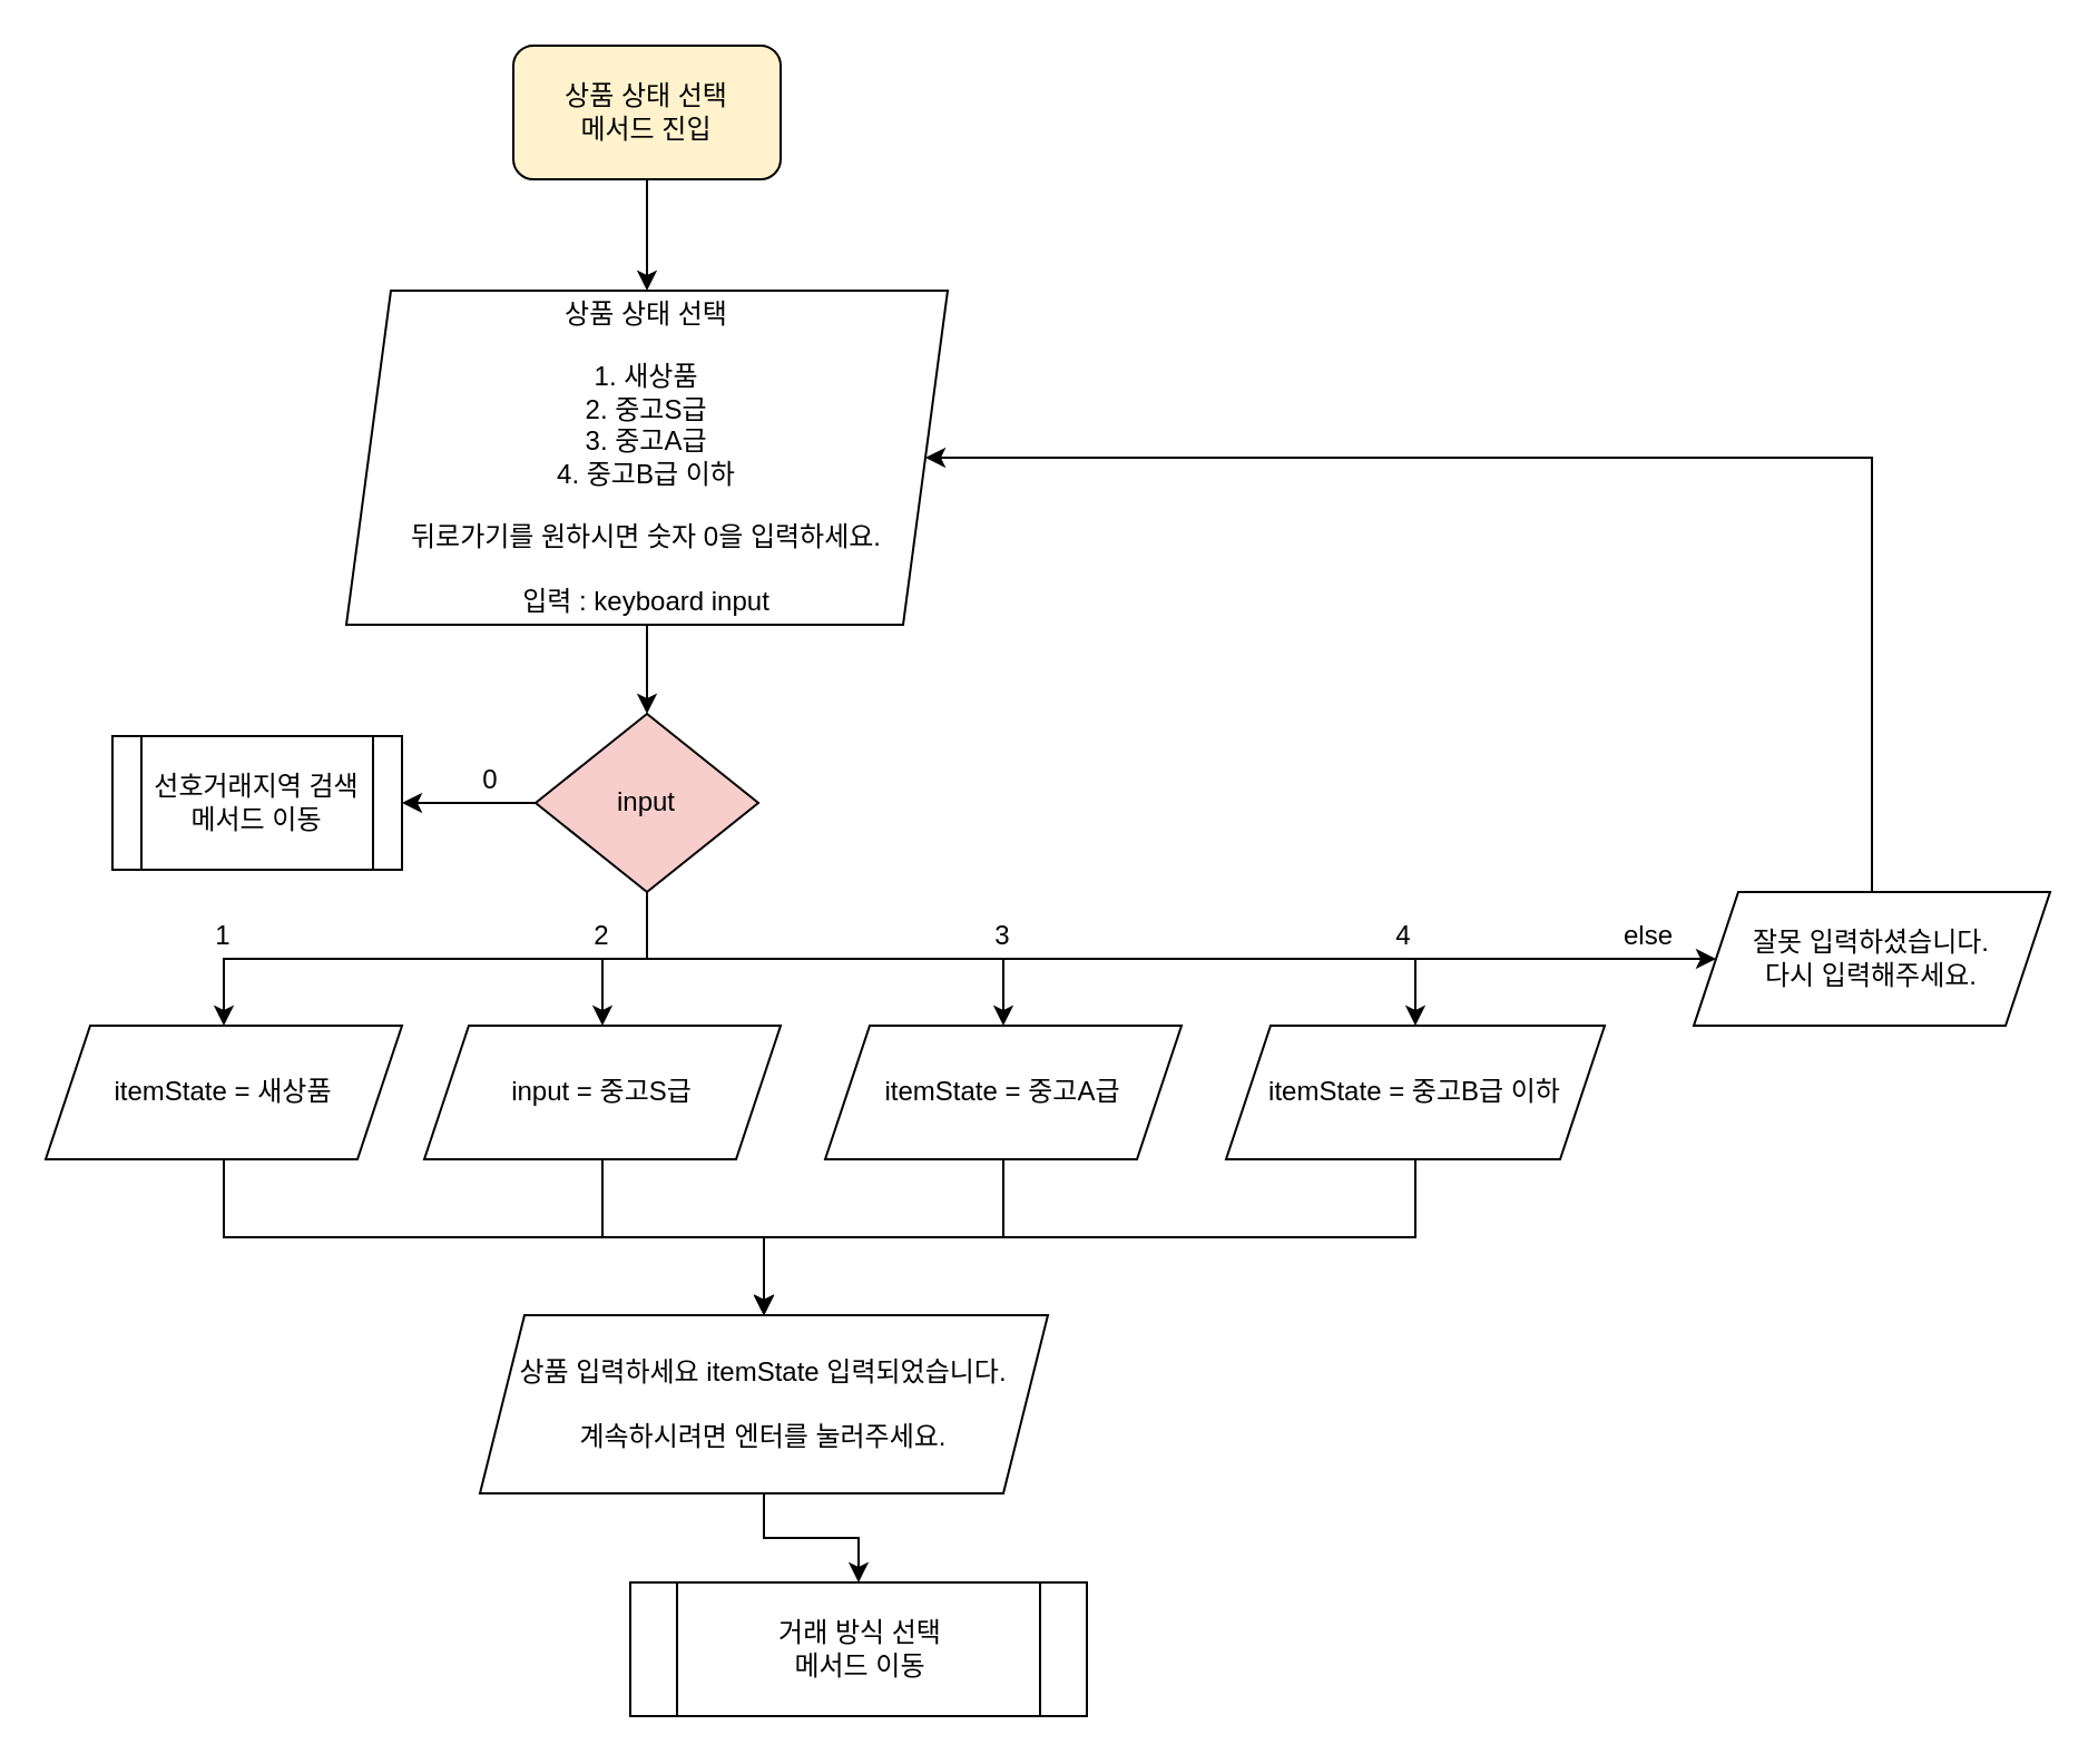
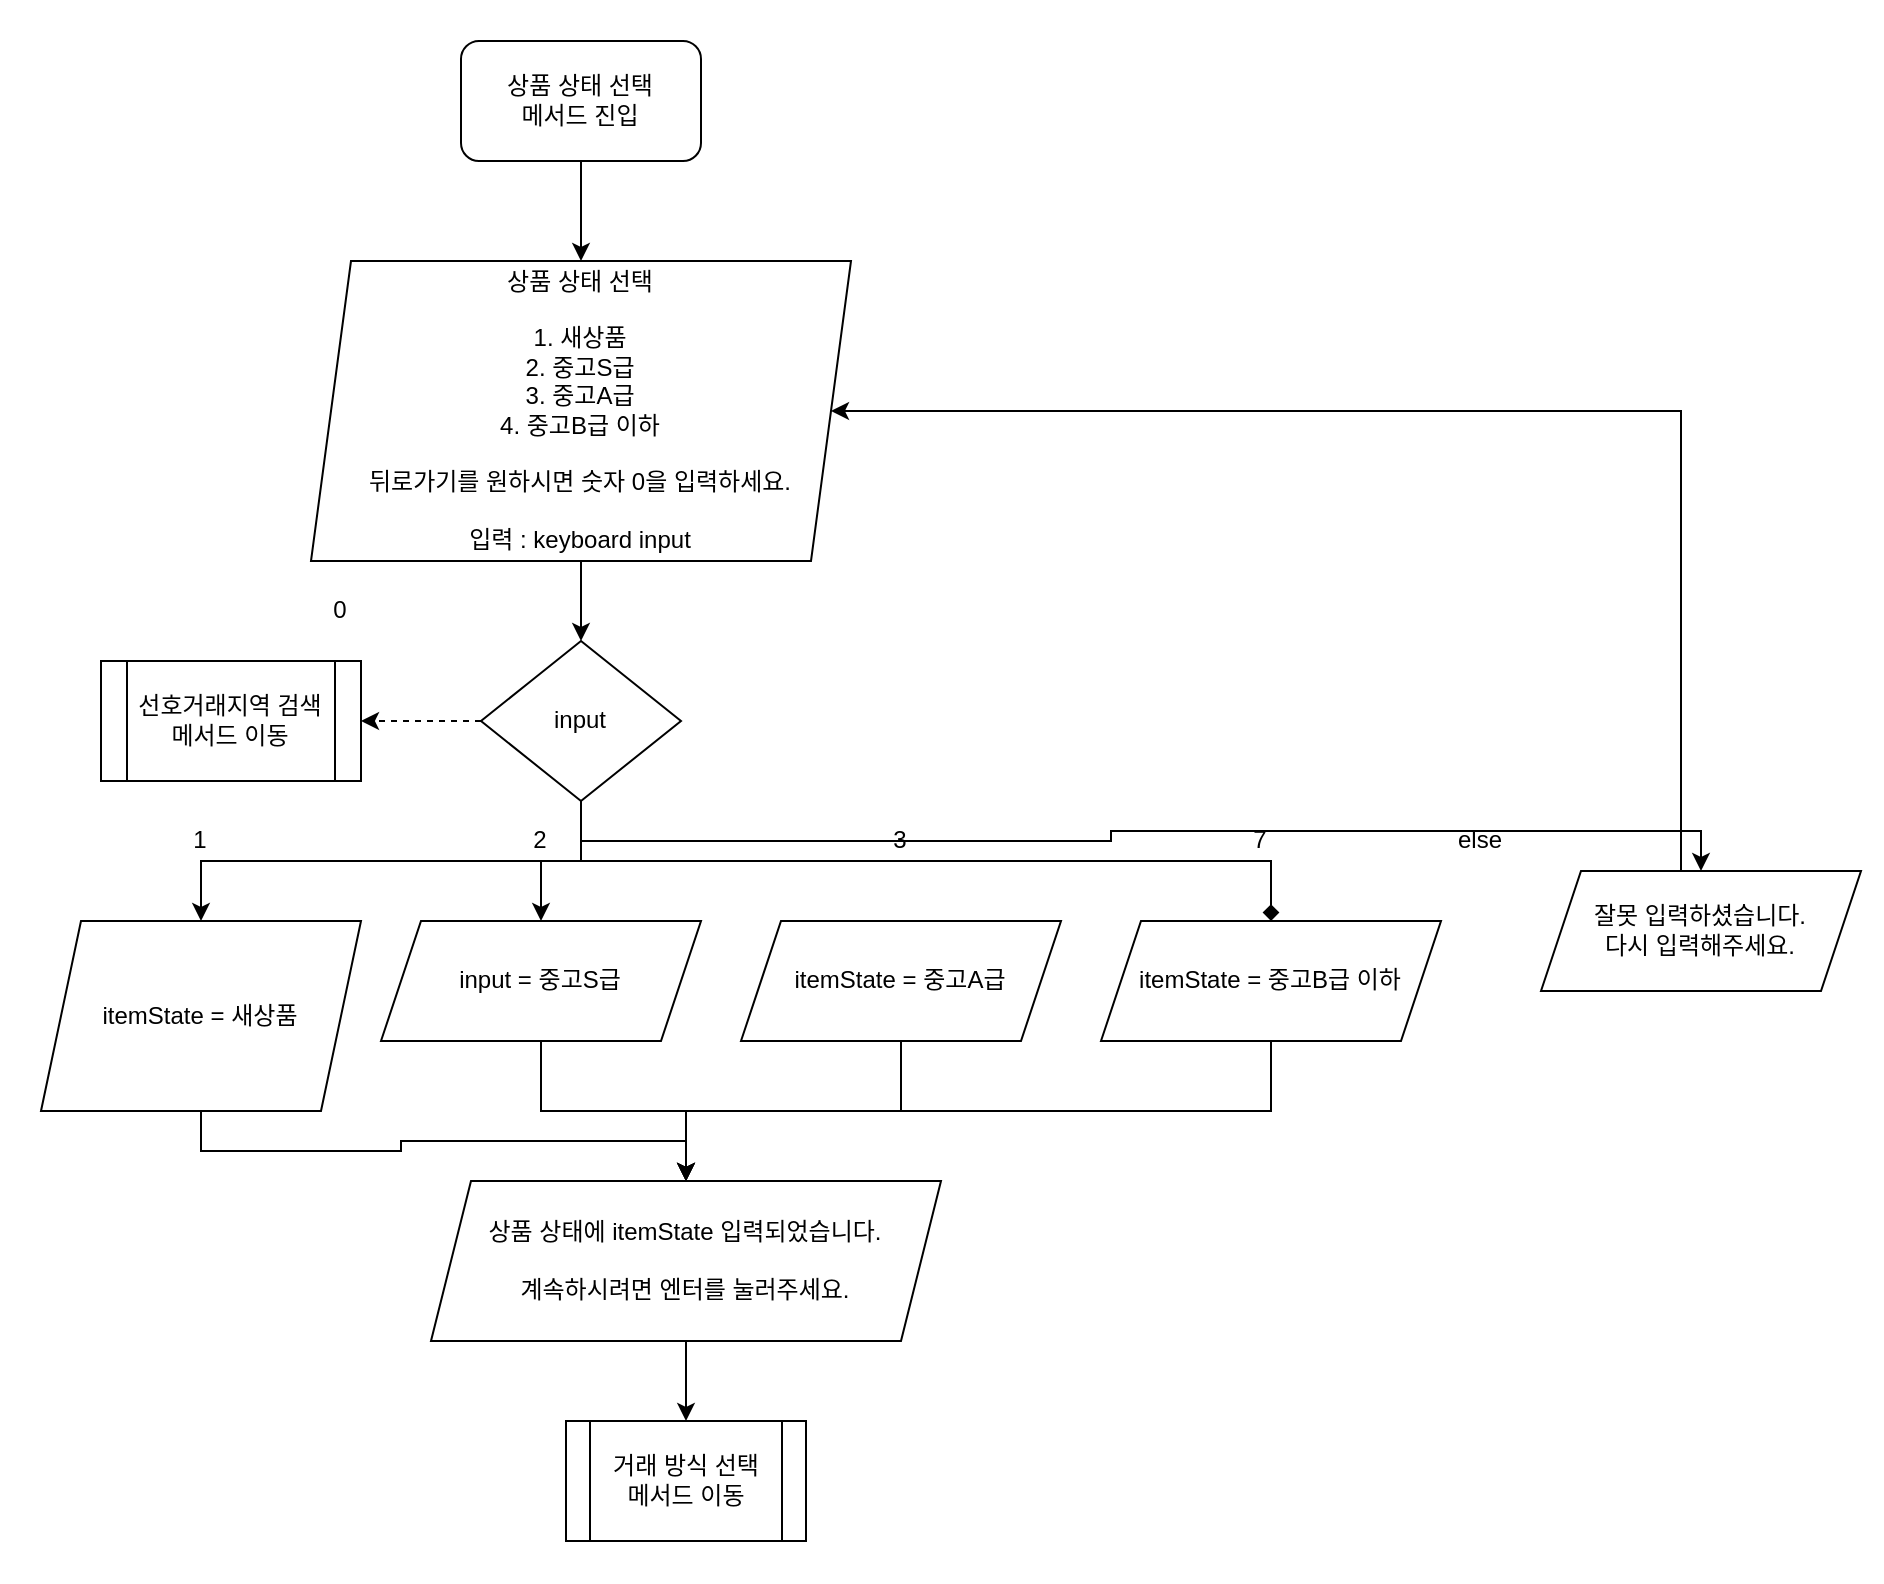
- <mxCell id="3" value="상품 상태 선택&lt;br&gt;메서드 진입" style="rounded=1;whiteSpace=wrap;html=1;fillColor=#fff2cc;" vertex="1" parent="1"><mxGeometry x="230" y="20" width="120" height="60" as="geometry" /></mxCell>
+ <mxCell id="3" value="상품 상태 선택&lt;br&gt;메서드 진입" style="rounded=1;whiteSpace=wrap;html=1;" vertex="1" parent="1"><mxGeometry x="230" y="20" width="120" height="60" as="geometry" /></mxCell>
- <mxCell id="14" value="0" style="text;html=1;strokeColor=none;fillColor=none;align=center;verticalAlign=middle;whiteSpace=wrap;rounded=0;" vertex="1" parent="1"><mxGeometry x="200" y="340" width="40" height="20" as="geometry" /></mxCell>
+ <mxCell id="14" value="0" style="text;html=1;strokeColor=none;fillColor=none;align=center;verticalAlign=middle;whiteSpace=wrap;rounded=0;" vertex="1" parent="1"><mxGeometry x="150" y="295" width="40" height="20" as="geometry" /></mxCell>
- <mxCell id="6" value="" style="edgeStyle=orthogonalEdgeStyle;rounded=0;orthogonalLoop=1;jettySize=auto;html=1;" edge="1" parent="1" source="12" target="13"><mxGeometry relative="1" as="geometry" /></mxCell>
+ <mxCell id="6" value="" style="edgeStyle=orthogonalEdgeStyle;rounded=0;orthogonalLoop=1;jettySize=auto;html=1;dashed=1;" edge="1" parent="1" source="12" target="13"><mxGeometry relative="1" as="geometry" /></mxCell>
- <mxCell id="12" value="input" style="rhombus;whiteSpace=wrap;html=1;rounded=1;arcSize=0;fillColor=#f8cecc;" vertex="1" parent="1"><mxGeometry x="240" y="320" width="100" height="80" as="geometry" /></mxCell>
+ <mxCell id="12" value="input" style="rhombus;whiteSpace=wrap;html=1;rounded=1;arcSize=0;" vertex="1" parent="1"><mxGeometry x="240" y="320" width="100" height="80" as="geometry" /></mxCell>
- <mxCell id="28" value="4" style="text;html=1;strokeColor=none;fillColor=none;align=center;verticalAlign=middle;whiteSpace=wrap;rounded=0;" vertex="1" parent="1"><mxGeometry x="610" y="410" width="40" height="20" as="geometry" /></mxCell>
+ <mxCell id="28" value="7" style="text;html=1;strokeColor=none;fillColor=none;align=center;verticalAlign=middle;whiteSpace=wrap;rounded=0;" vertex="1" parent="1"><mxGeometry x="610" y="410" width="40" height="20" as="geometry" /></mxCell>
- <mxCell id="24" value="잘못 입력하셨습니다.&lt;br&gt;다시 입력해주세요." style="shape=parallelogram;perimeter=parallelogramPerimeter;whiteSpace=wrap;html=1;fixedSize=1;" vertex="1" parent="1"><mxGeometry x="760" y="400" width="160" height="60" as="geometry" /></mxCell>
+ <mxCell id="24" value="잘못 입력하셨습니다.&lt;br&gt;다시 입력해주세요." style="shape=parallelogram;perimeter=parallelogramPerimeter;whiteSpace=wrap;html=1;fixedSize=1;" vertex="1" parent="1"><mxGeometry x="770" y="435" width="160" height="60" as="geometry" /></mxCell>
- <mxCell id="9" style="edgeStyle=orthogonalEdgeStyle;rounded=0;orthogonalLoop=1;jettySize=auto;html=1;exitX=0.5;exitY=1;exitDx=0;exitDy=0;entryX=0.5;entryY=0;entryDx=0;entryDy=0;" edge="1" parent="1" source="12" target="20"><mxGeometry relative="1" as="geometry" /></mxCell>
- <mxCell id="10" style="edgeStyle=orthogonalEdgeStyle;rounded=0;orthogonalLoop=1;jettySize=auto;html=1;exitX=0.5;exitY=1;exitDx=0;exitDy=0;" edge="1" parent="1" source="12" target="22"><mxGeometry relative="1" as="geometry" /></mxCell>
+ <mxCell id="10" style="edgeStyle=orthogonalEdgeStyle;rounded=0;orthogonalLoop=1;jettySize=auto;html=1;exitX=0.5;exitY=1;exitDx=0;exitDy=0;endArrow=diamond;" edge="1" parent="1" source="12" target="22"><mxGeometry relative="1" as="geometry" /></mxCell>
- <mxCell id="16" value="itemState = 새상품" style="shape=parallelogram;perimeter=parallelogramPerimeter;whiteSpace=wrap;html=1;fixedSize=1;" vertex="1" parent="1"><mxGeometry y="460" width="160" height="60" as="geometry" x="20" /></mxCell>
+ <mxCell id="16" value="itemState = 새상품" style="shape=parallelogram;perimeter=parallelogramPerimeter;whiteSpace=wrap;html=1;fixedSize=1;" vertex="1" parent="1"><mxGeometry x="20" y="460" width="160" height="95" as="geometry" /></mxCell>
- <mxCell id="31" value="상품 입력하세요 itemState 입력되었습니다.&lt;br&gt;&lt;br&gt;계속하시려면 엔터를 눌러주세요." style="shape=parallelogram;perimeter=parallelogramPerimeter;whiteSpace=wrap;html=1;fixedSize=1;" vertex="1" parent="1"><mxGeometry x="215" y="590" width="255" height="80" as="geometry" /></mxCell>
+ <mxCell id="31" value="상품 상태에 itemState 입력되었습니다.&lt;br&gt;&lt;br&gt;계속하시려면 엔터를 눌러주세요." style="shape=parallelogram;perimeter=parallelogramPerimeter;whiteSpace=wrap;html=1;fixedSize=1;" vertex="1" parent="1"><mxGeometry x="215" y="590" width="255" height="80" as="geometry" /></mxCell>
- <mxCell id="32" value="거래 방식 선택&lt;br&gt;메서드 이동" style="shape=process;whiteSpace=wrap;html=1;backgroundOutline=1;" vertex="1" parent="1"><mxGeometry x="282.5" y="710" width="205" height="60" as="geometry" /></mxCell>
+ <mxCell id="32" value="거래 방식 선택&lt;br&gt;메서드 이동" style="shape=process;whiteSpace=wrap;html=1;backgroundOutline=1;" vertex="1" parent="1"><mxGeometry x="282.5" y="710" width="120" height="60" as="geometry" /></mxCell>
